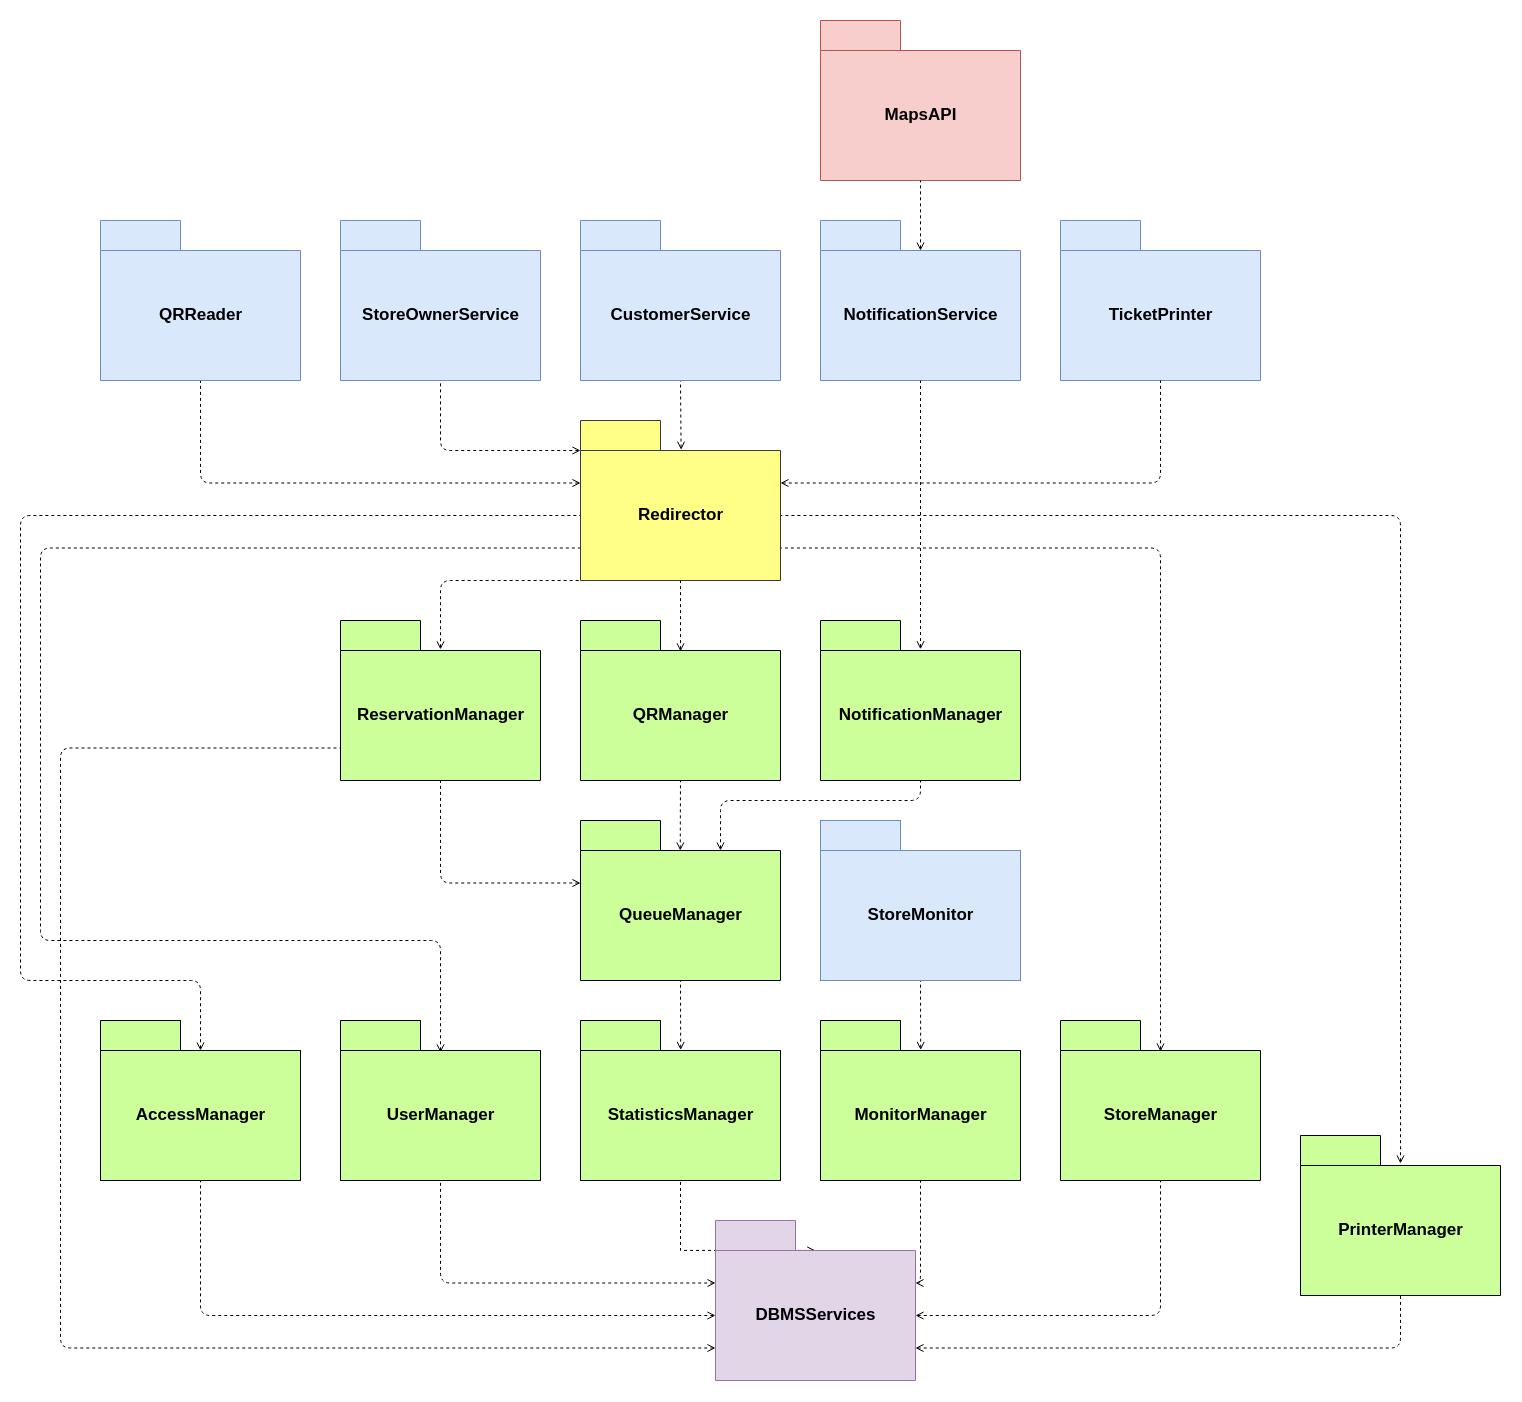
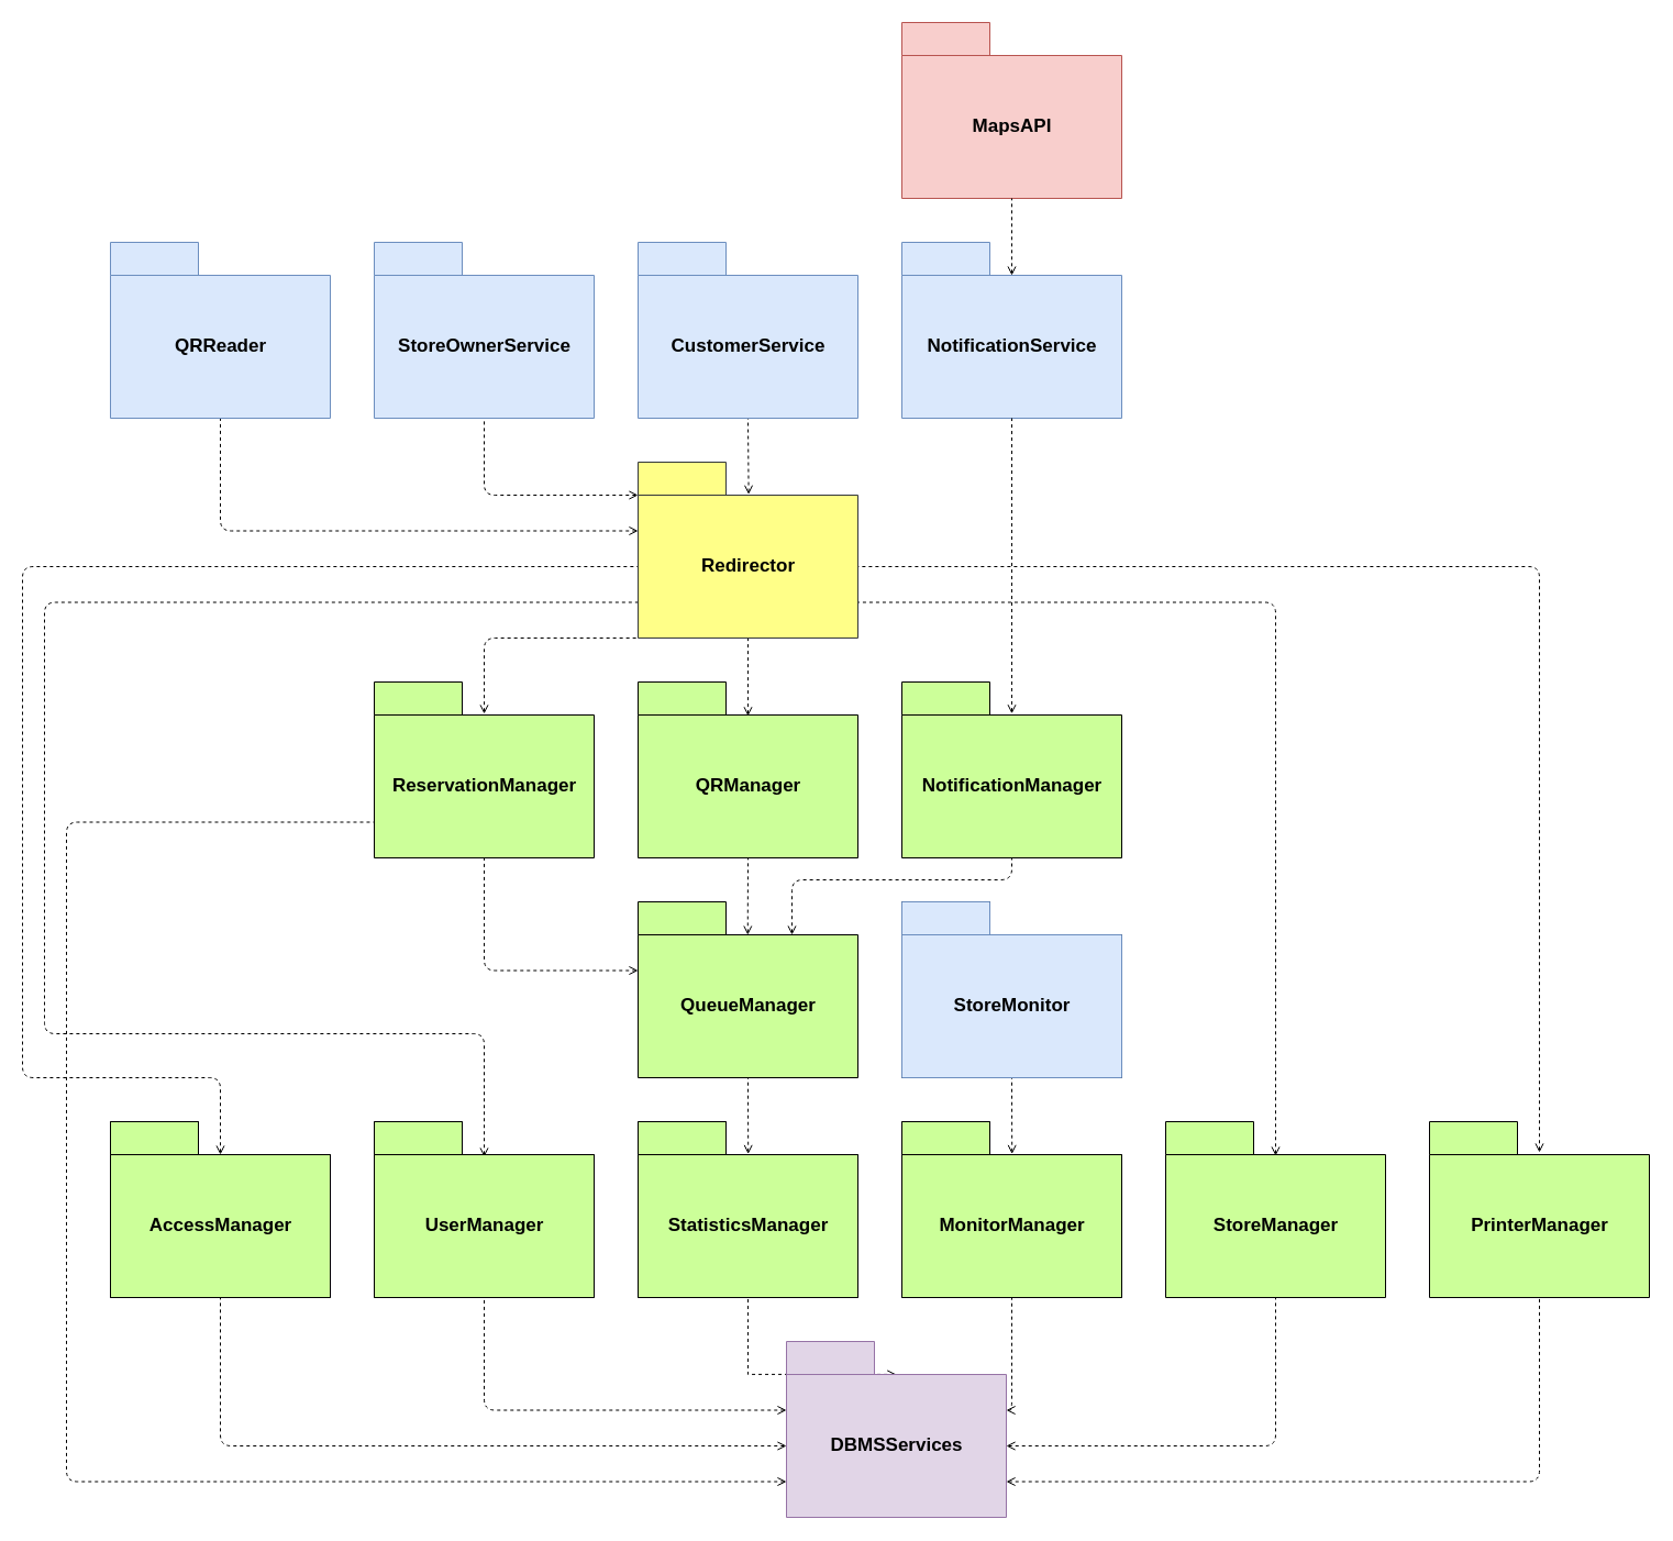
- <mxCell id="45" value="&lt;span style=&quot;font-size: 17px&quot;&gt;TicketPrinter&lt;/span&gt;" style="shape=folder;fontStyle=1;tabWidth=80;tabHeight=30;tabPosition=left;html=1;boundedLbl=1;fillColor=#dae8fc;strokeColor=#6c8ebf;" parent="1" vertex="1"><mxGeometry x="1060" y="220" width="200" height="160" as="geometry" /></mxCell>
- <mxCell id="49" value="" style="endArrow=none;dashed=1;html=1;exitX=0;exitY=0;exitDx=200;exitDy=62.5;exitPerimeter=0;startArrow=open;startFill=0;entryX=0.5;entryY=1;entryDx=0;entryDy=0;entryPerimeter=0;edgeStyle=orthogonalEdgeStyle;" parent="1" source="39" target="45" edge="1"><mxGeometry width="50" height="50" relative="1" as="geometry"><mxPoint x="930" y="658.8" as="sourcePoint" /><mxPoint x="930" y="390" as="targetPoint" /></mxGeometry></mxCell>
- <mxCell id="21" value="&lt;font style=&quot;font-size: 17px&quot;&gt;PrinterManager&lt;/font&gt;" style="shape=folder;fontStyle=1;tabWidth=80;tabHeight=30;tabPosition=left;html=1;boundedLbl=1;fillColor=#CCFF99;" parent="1" vertex="1"><mxGeometry x="1300" y="1135" width="200" height="160" as="geometry" /></mxCell>
+ <mxCell id="21" value="&lt;font style=&quot;font-size: 17px&quot;&gt;PrinterManager&lt;/font&gt;" style="shape=folder;fontStyle=1;tabWidth=80;tabHeight=30;tabPosition=left;html=1;boundedLbl=1;fillColor=#CCFF99;" parent="1" vertex="1"><mxGeometry x="1300" y="1020" width="200" height="160" as="geometry" /></mxCell>
